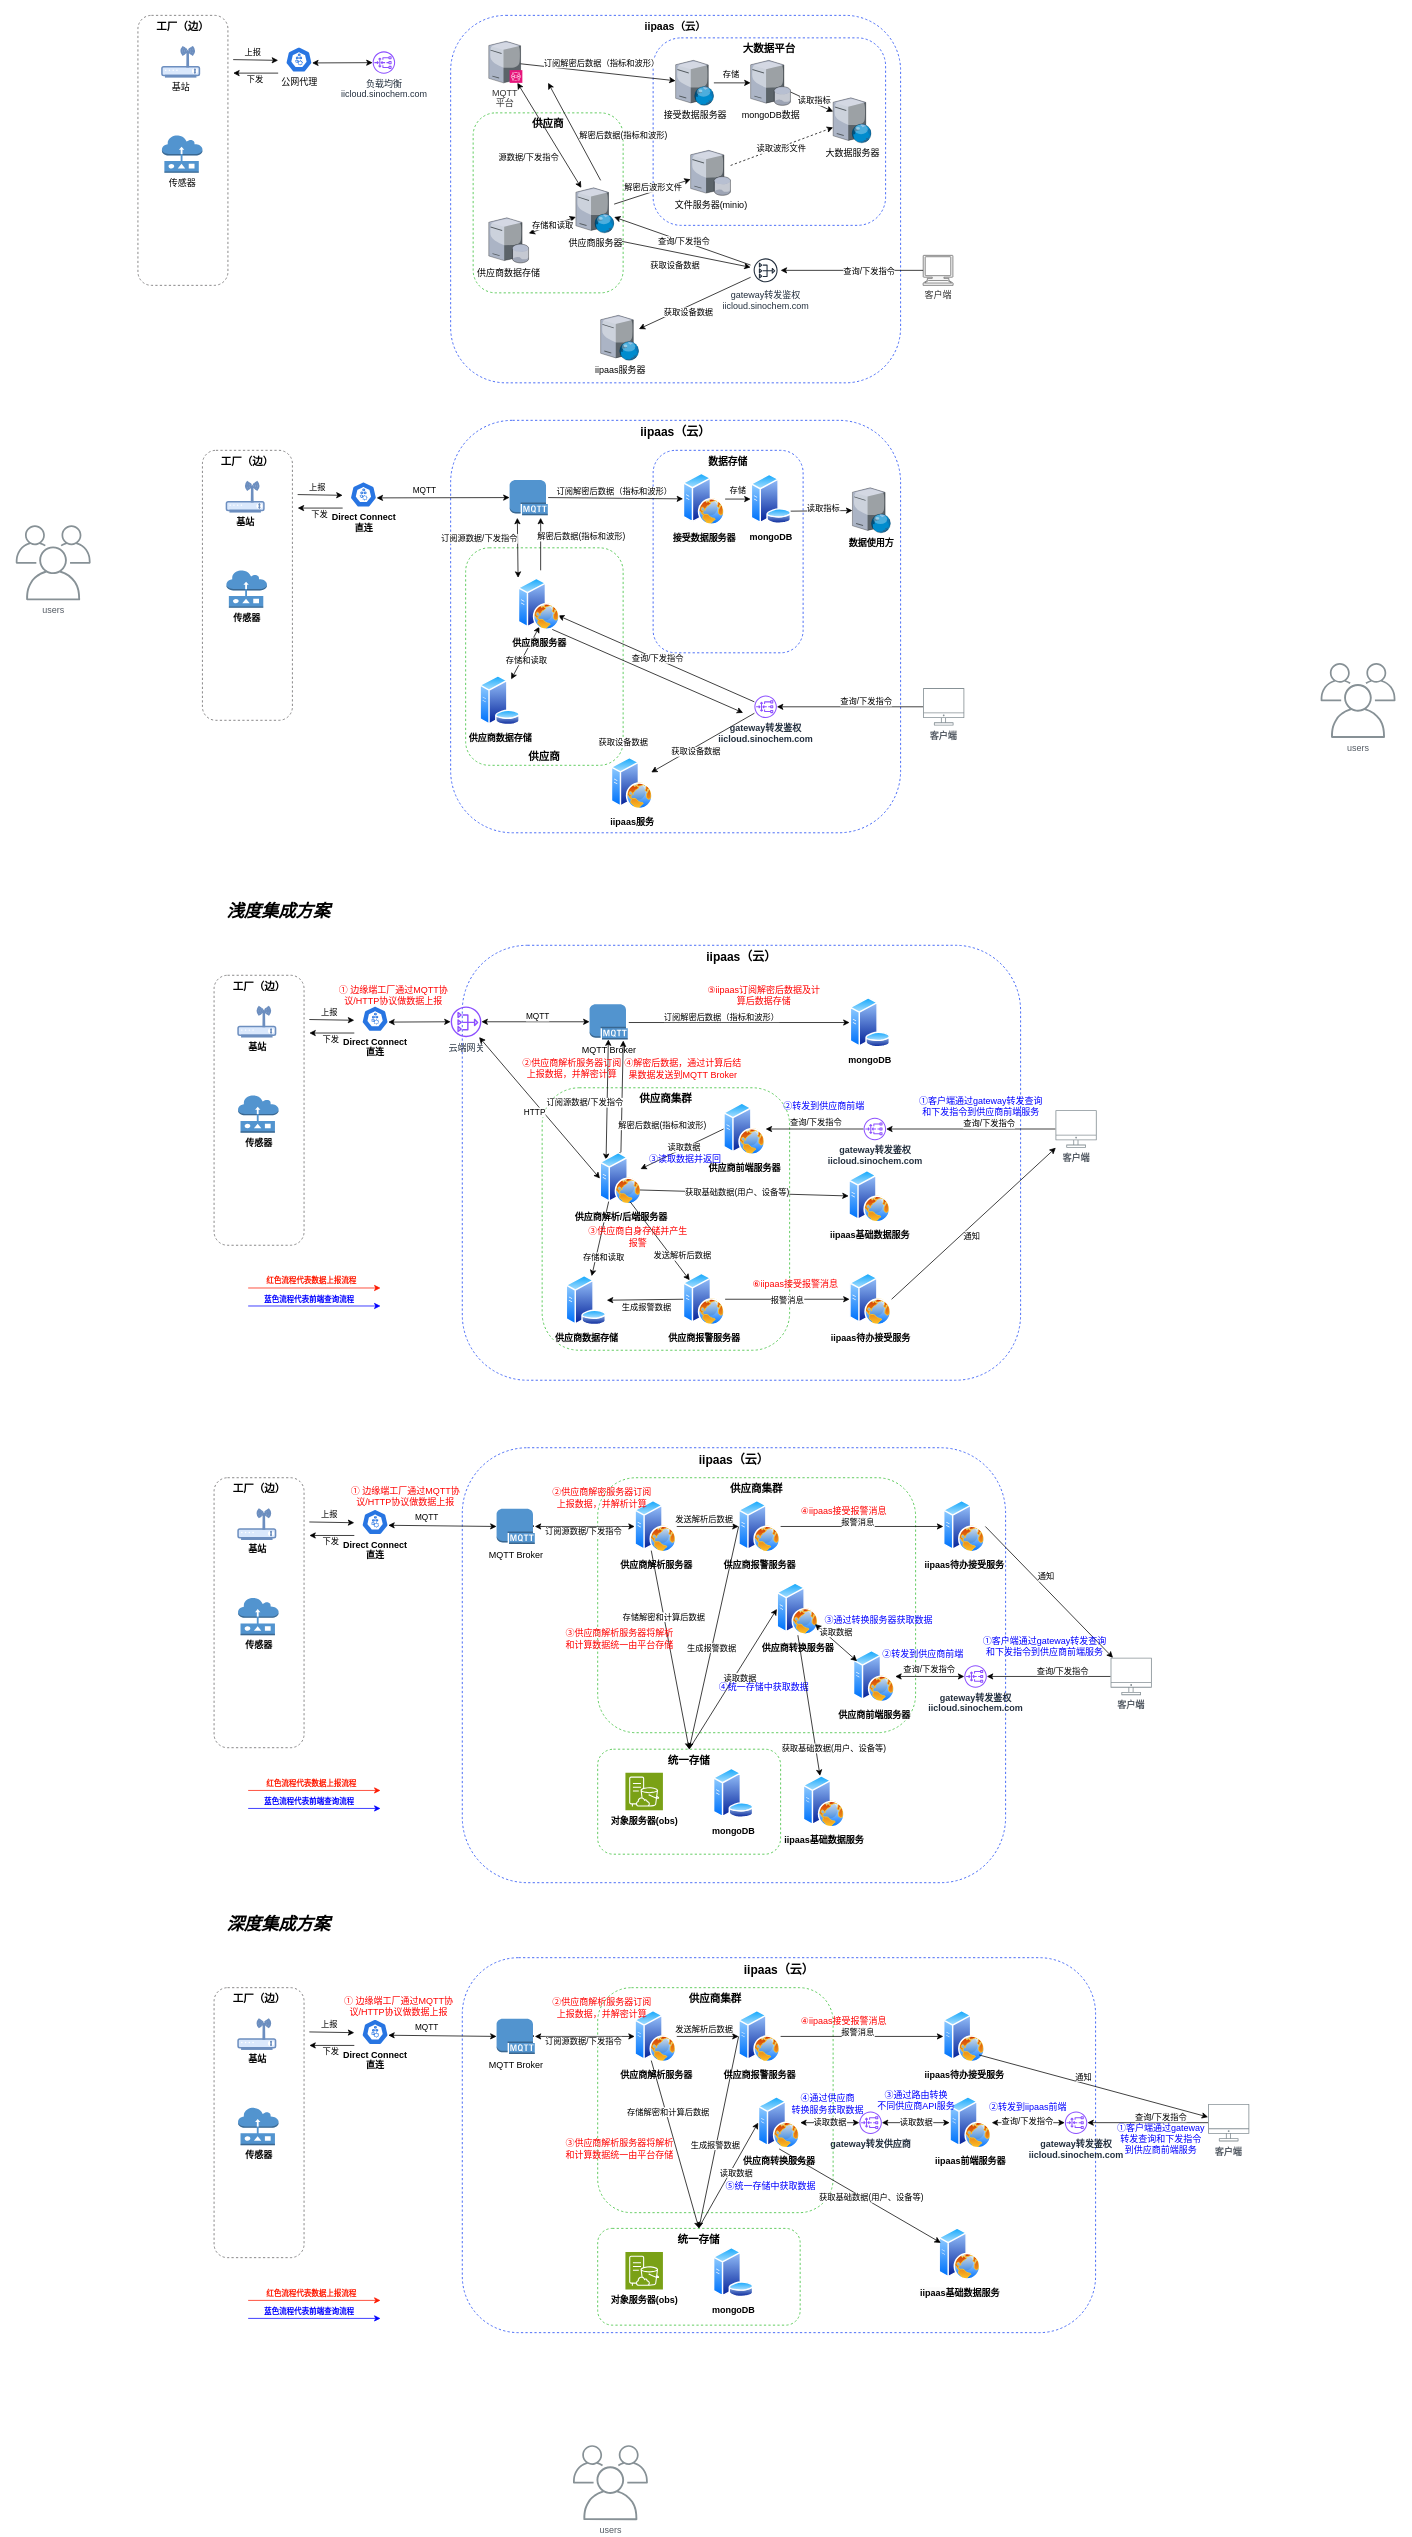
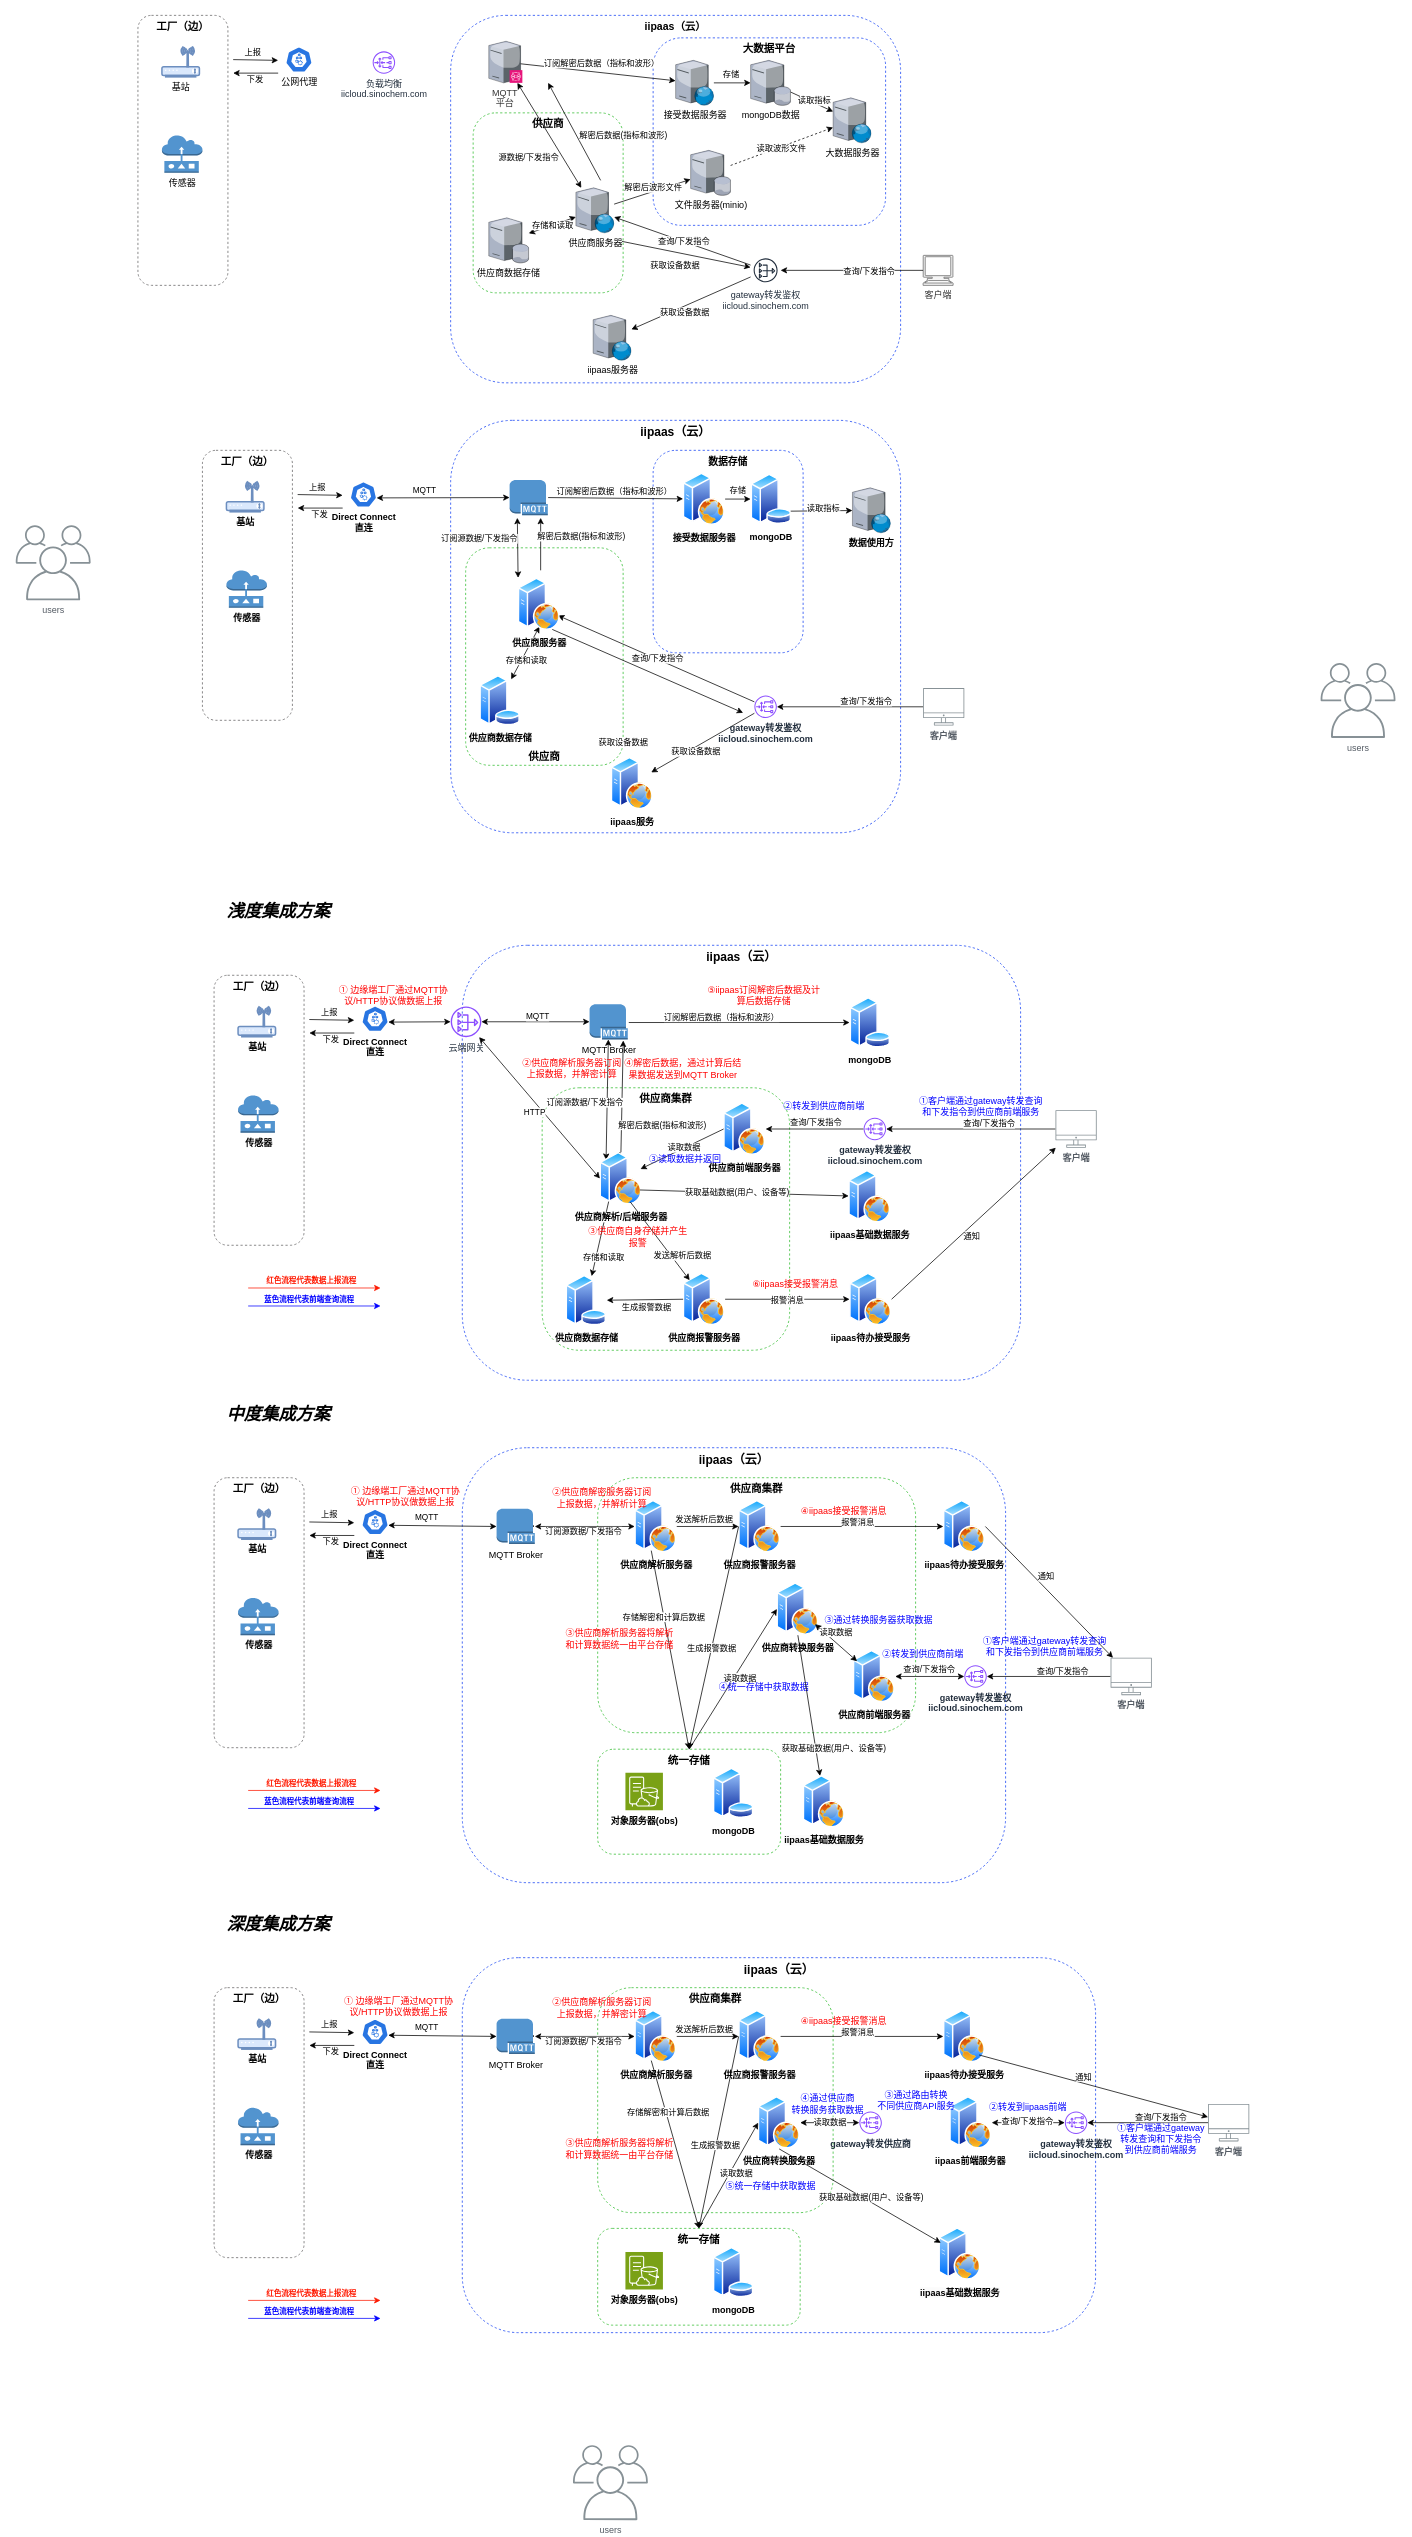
- <mxCell id="31" value="" style="endArrow=classic;startArrow=classic;html=1;rounded=0;strokeColor=default;exitX=0.995;exitY=0.63;exitDx=0;exitDy=0;exitPerimeter=0;" parent="1" source="26" target="27" edge="1"><mxGeometry width="50" height="50" relative="1" as="geometry"><mxPoint x="420" y="70" as="sourcePoint" /><mxPoint x="670" y="270" as="targetPoint" /></mxGeometry></mxCell>
- <mxCell id="40" value="iipaas服务器" style="verticalLabelPosition=bottom;sketch=0;aspect=fixed;html=1;verticalAlign=top;strokeColor=none;align=center;outlineConnect=0;shape=mxgraph.citrix.web_server;" parent="1" vertex="1"><mxGeometry x="800" y="420" width="51" height="60" as="geometry" /></mxCell>
+ <mxCell id="40" value="iipaas服务器" style="verticalLabelPosition=bottom;sketch=0;aspect=fixed;html=1;verticalAlign=top;strokeColor=none;align=center;outlineConnect=0;shape=mxgraph.citrix.web_server;" parent="1" vertex="1"><mxGeometry x="790" y="420" width="51" height="60" as="geometry" /></mxCell>
+ <mxCell id="191" value="中度集成方案" style="text;html=1;align=center;verticalAlign=middle;whiteSpace=wrap;rounded=0;fontColor=#000000;textShadow=0;fontStyle=3;fontSize=23;" parent="1" vertex="1"><mxGeometry x="284.53" y="1870" width="171" height="30" as="geometry" /></mxCell>
- <mxCell id="259" value="" style="endArrow=classic;startArrow=classic;html=1;rounded=0;" parent="1" source="258" target="239" edge="1"><mxGeometry width="50" height="50" relative="1" as="geometry"><mxPoint x="1069" y="2863" as="sourcePoint" /><mxPoint x="1131" y="2930" as="targetPoint" /></mxGeometry></mxCell>
- <mxCell id="260" value="读取数据" style="edgeLabel;html=1;align=center;verticalAlign=middle;resizable=0;points=[];" parent="259" vertex="1" connectable="0"><mxGeometry x="-0.213" y="2" relative="1" as="geometry"><mxPoint x="9" y="1" as="offset" /></mxGeometry></mxCell>
